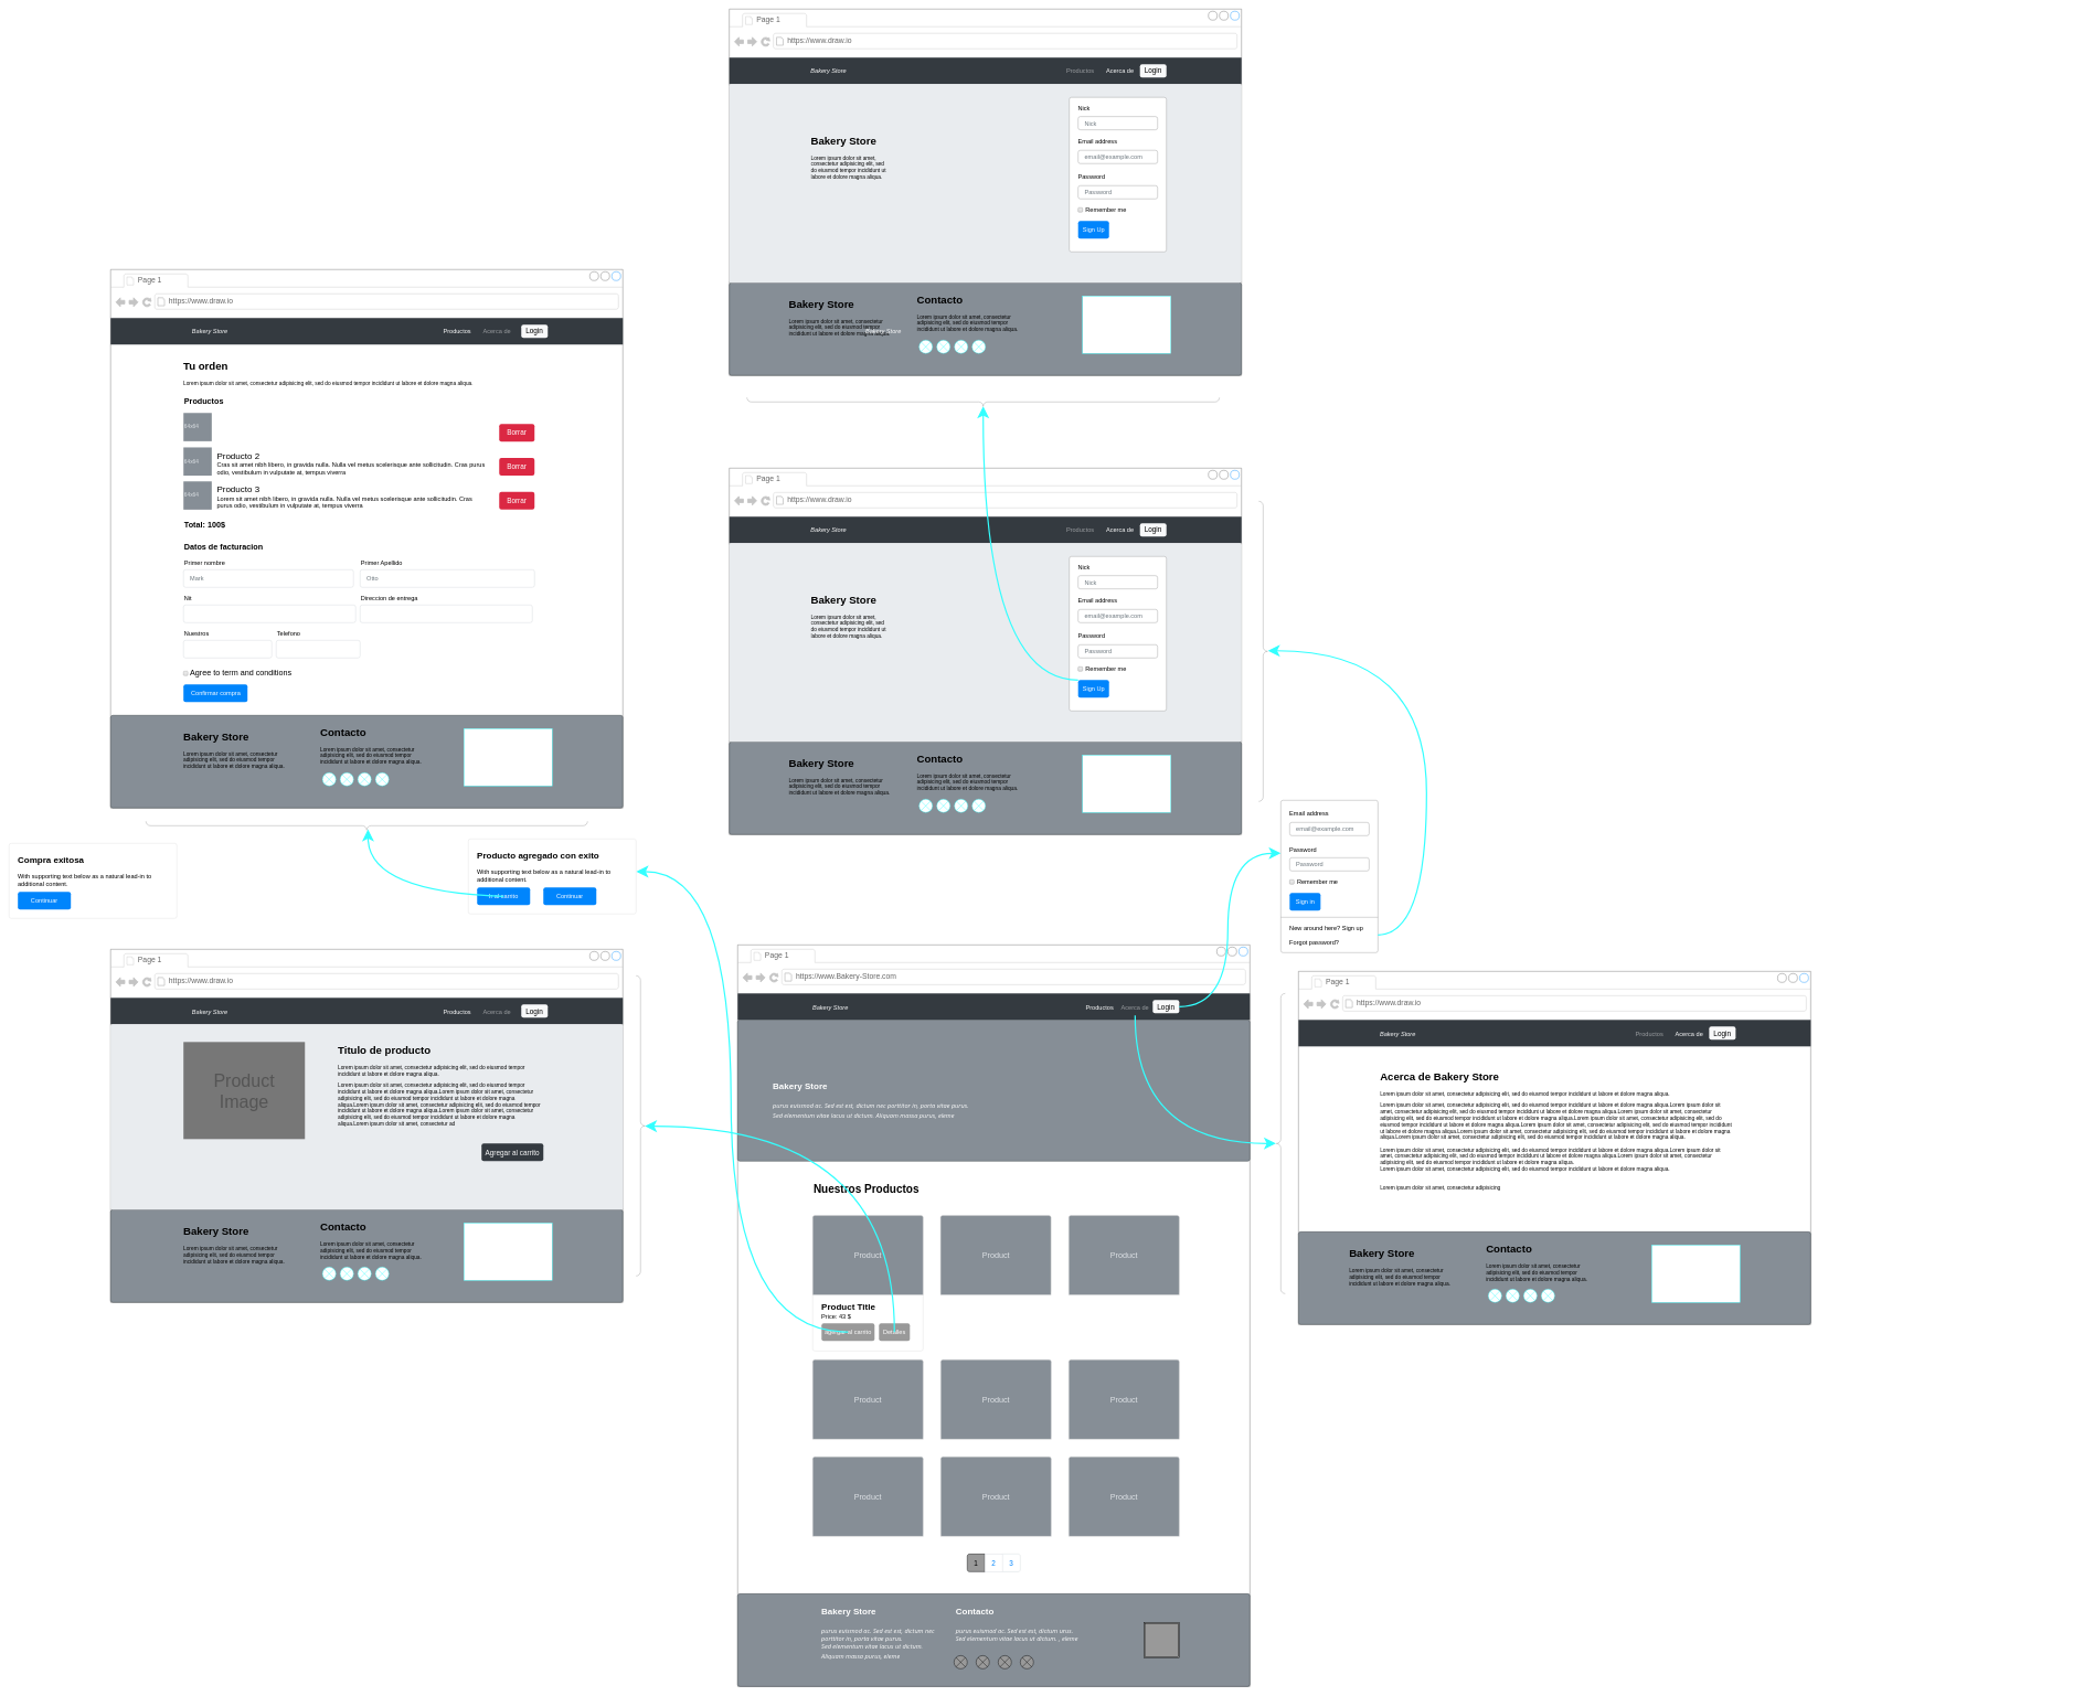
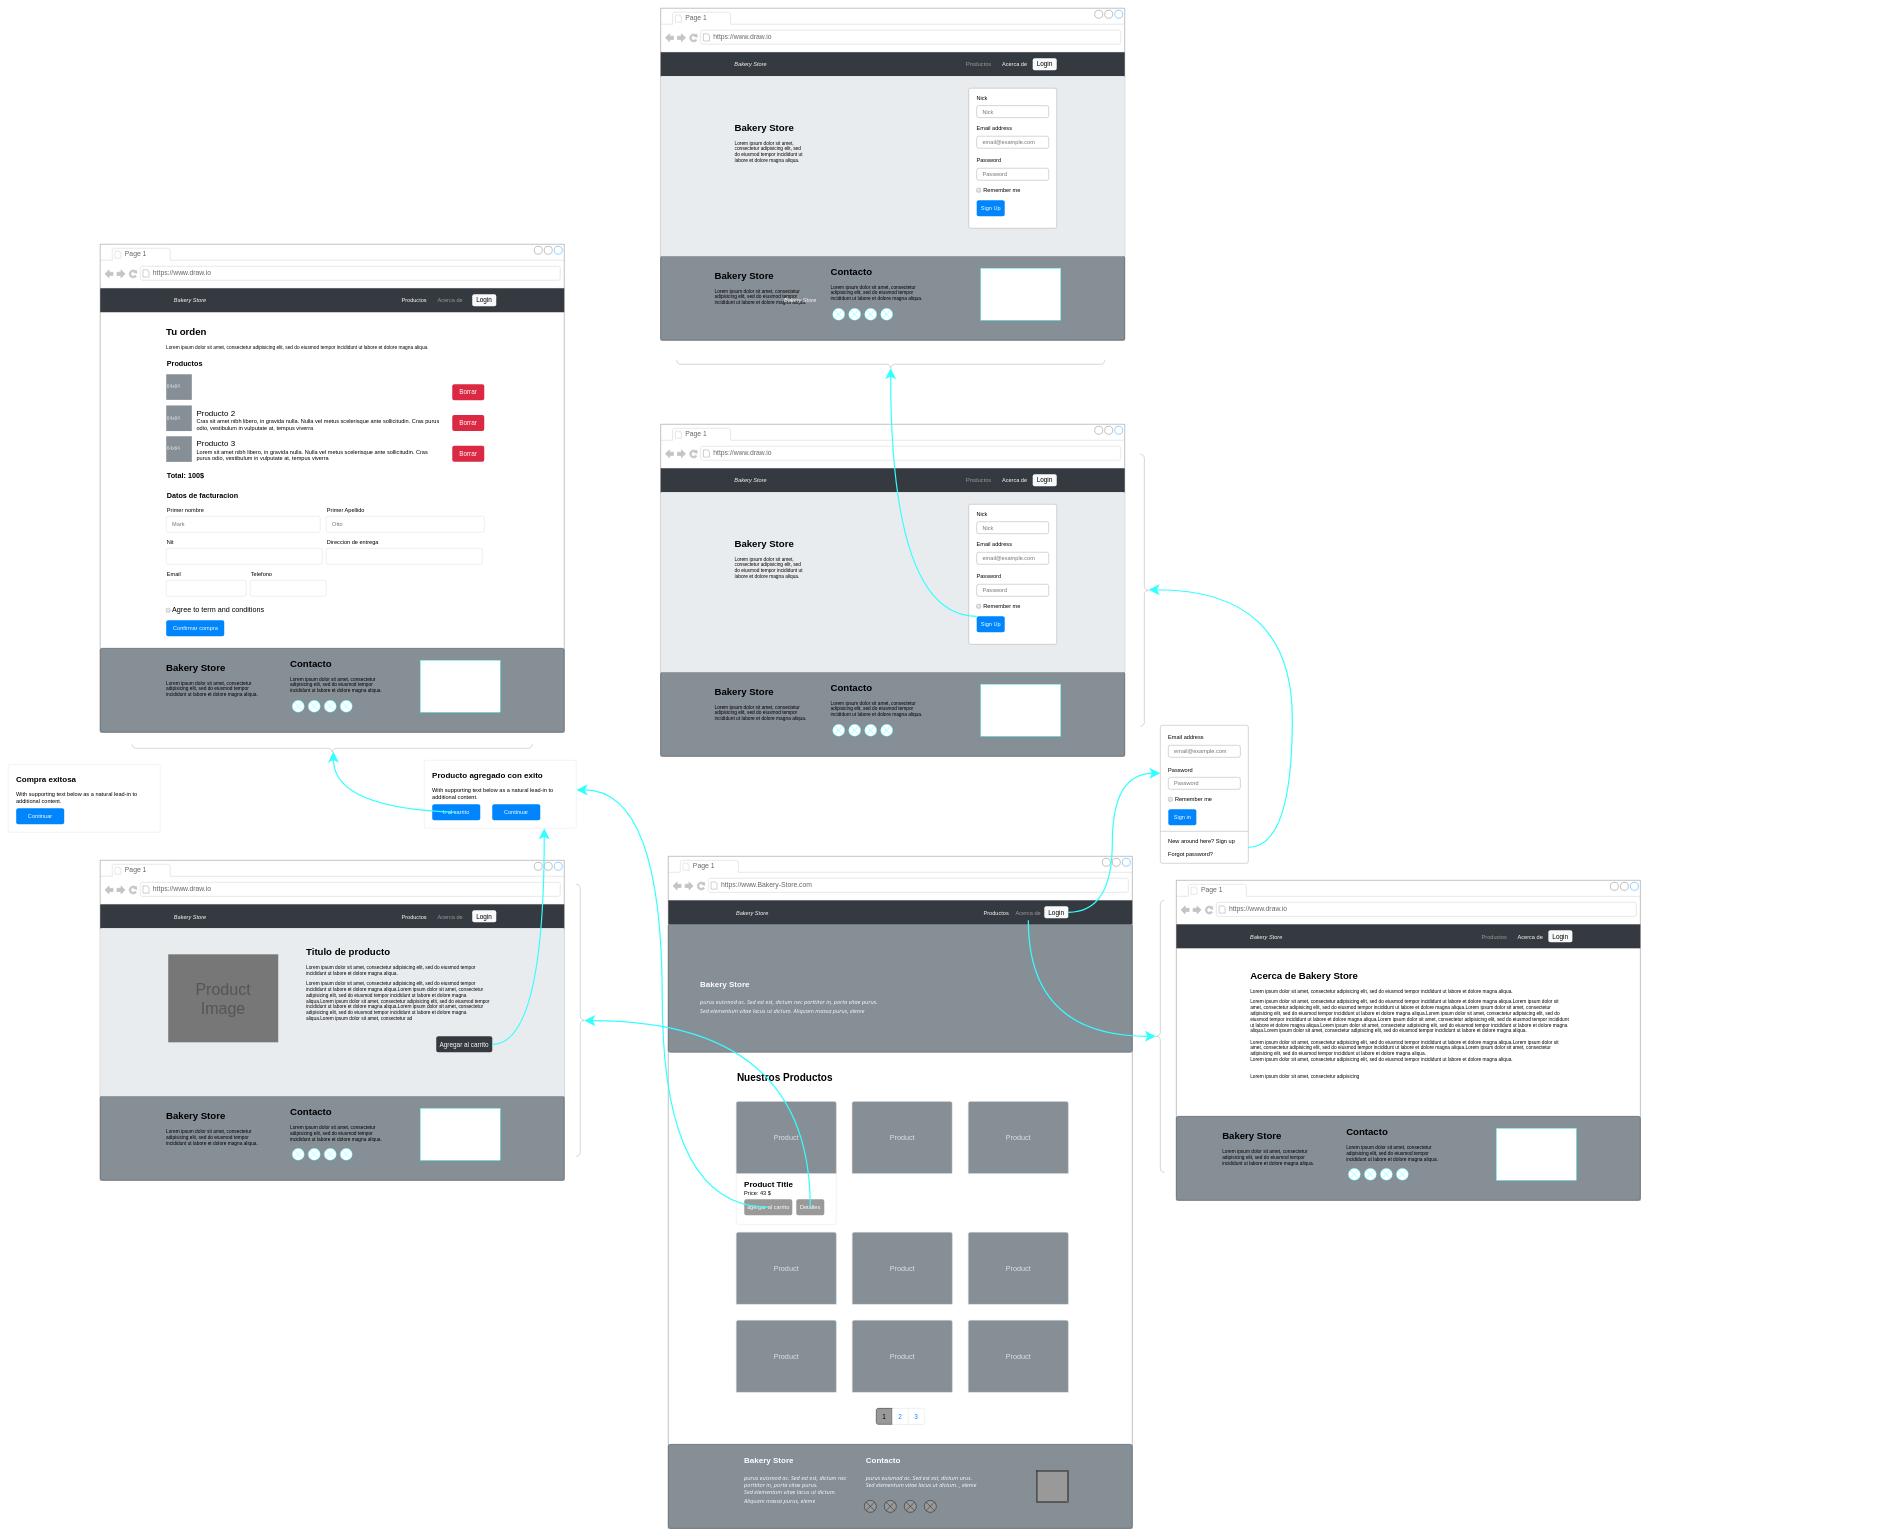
- <mxCell id="197" value="Nuestros" style="fillColor=none;strokeColor=none;align=left;fontSize=14;" parent="175" vertex="1"><mxGeometry x="165" y="810" width="100" height="30" as="geometry" /></mxCell>
+ <mxCell id="197" value="Email" style="fillColor=none;strokeColor=none;align=left;fontSize=14;" parent="175" vertex="1"><mxGeometry x="165" y="810" width="100" height="30" as="geometry" /></mxCell>
+ <mxCell id="173" style="edgeStyle=orthogonalEdgeStyle;curved=1;rounded=0;orthogonalLoop=1;jettySize=auto;html=1;endSize=18;strokeColor=#33FFFF;strokeWidth=3;" parent="1" source="165" target="167" edge="1"><mxGeometry relative="1" as="geometry"><Array as="points"><mxPoint x="1360" y="2610" /></Array></mxGeometry></mxCell>
- <mxCell id="163" value="Product&lt;br&gt;Image" style="html=1;shadow=0;dashed=0;strokeColor=none;strokeWidth=1;fillColor=#777777;fontColor=#555555;whiteSpace=wrap;align=center;verticalAlign=middle;fontStyle=0;fontSize=40;" parent="143" vertex="1"><mxGeometry x="165" y="210" width="275" height="220" as="geometry" /></mxCell>
+ <mxCell id="163" value="Product&lt;br&gt;Image" style="html=1;shadow=0;dashed=0;strokeColor=none;strokeWidth=1;fillColor=#777777;fontColor=#555555;whiteSpace=wrap;align=center;verticalAlign=middle;fontStyle=0;fontSize=40;" parent="143" vertex="1"><mxGeometry x="170" y="235" width="275" height="220" as="geometry" /></mxCell>
